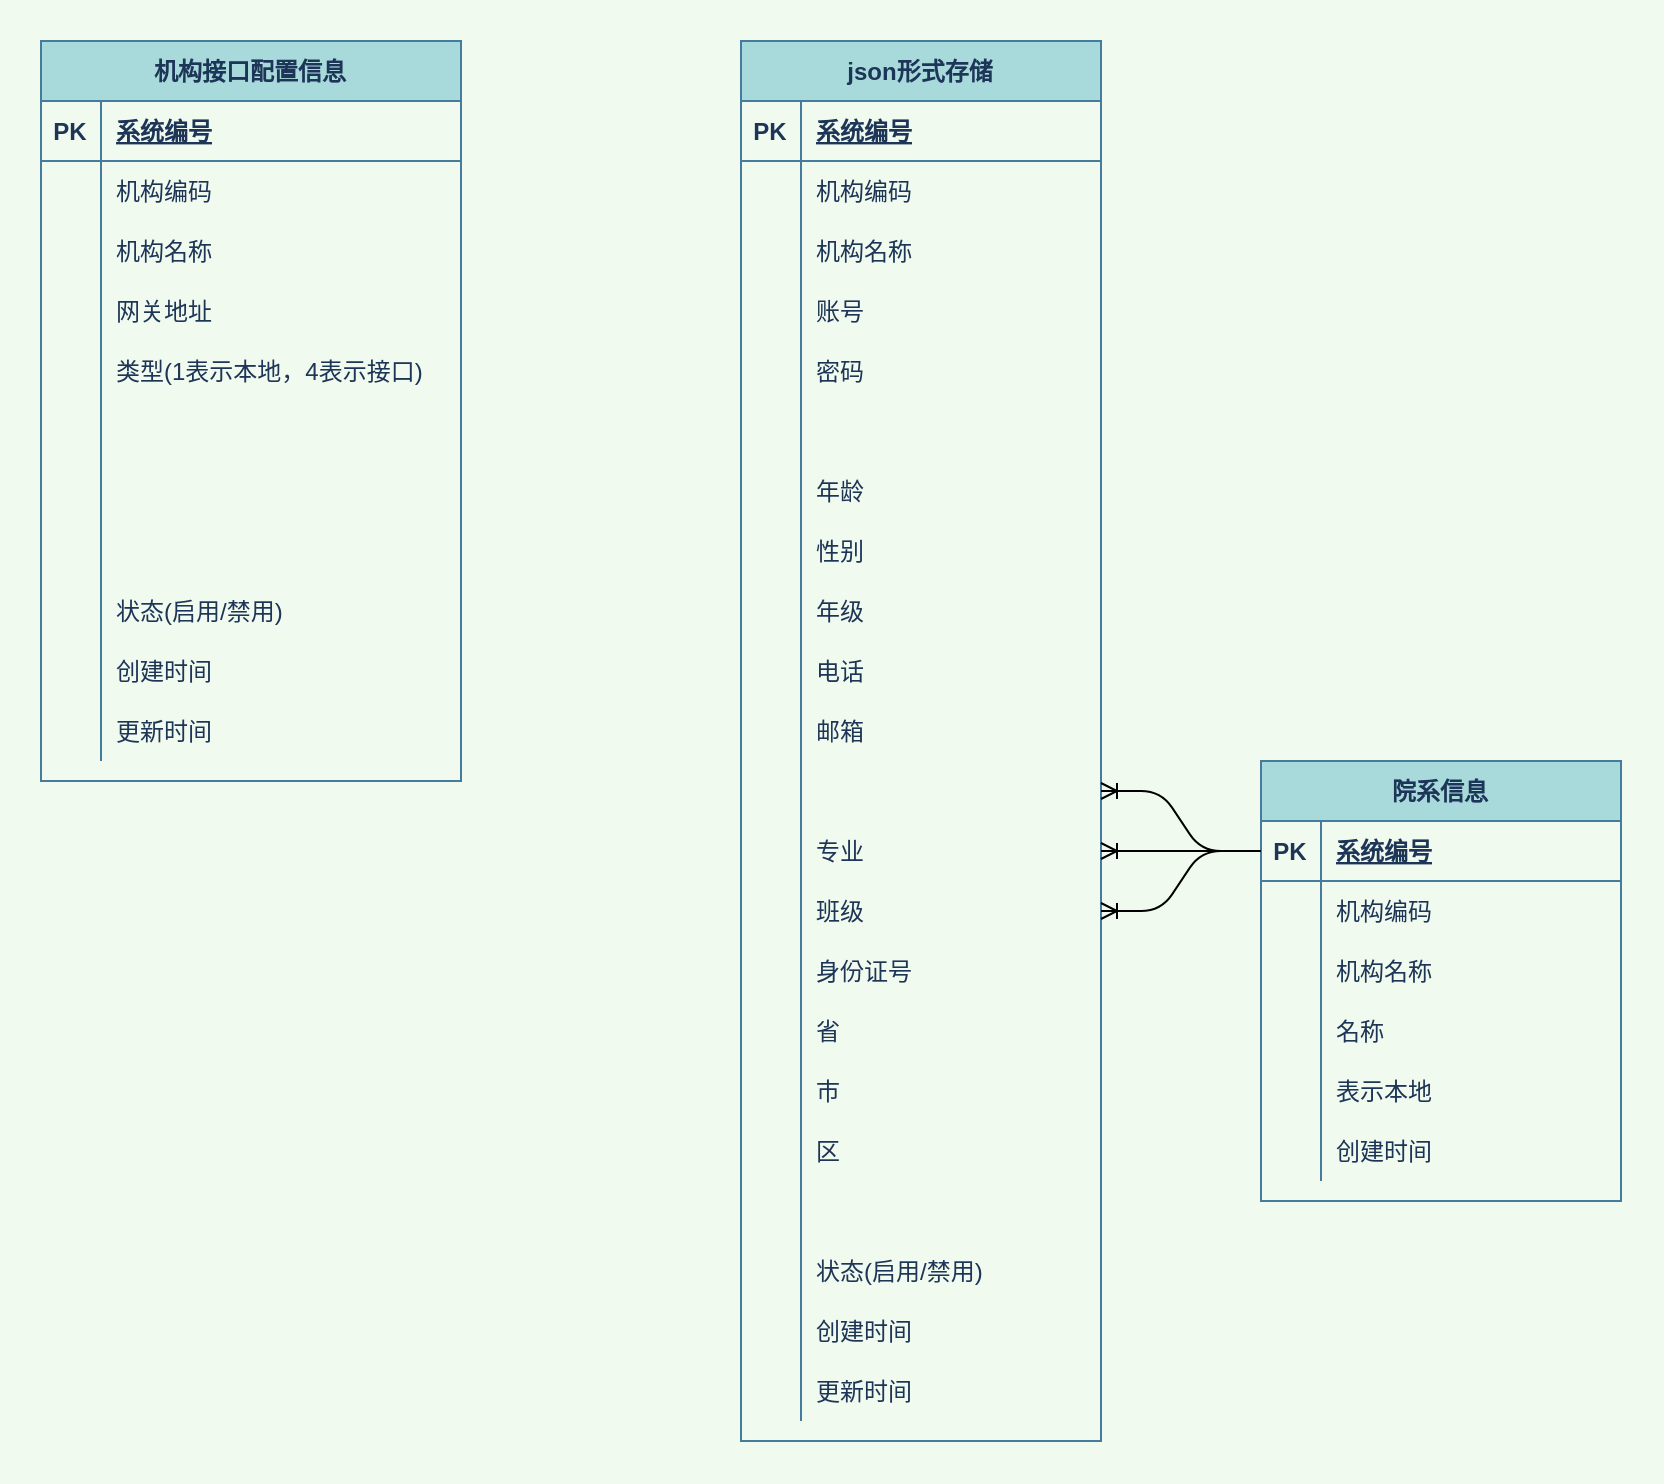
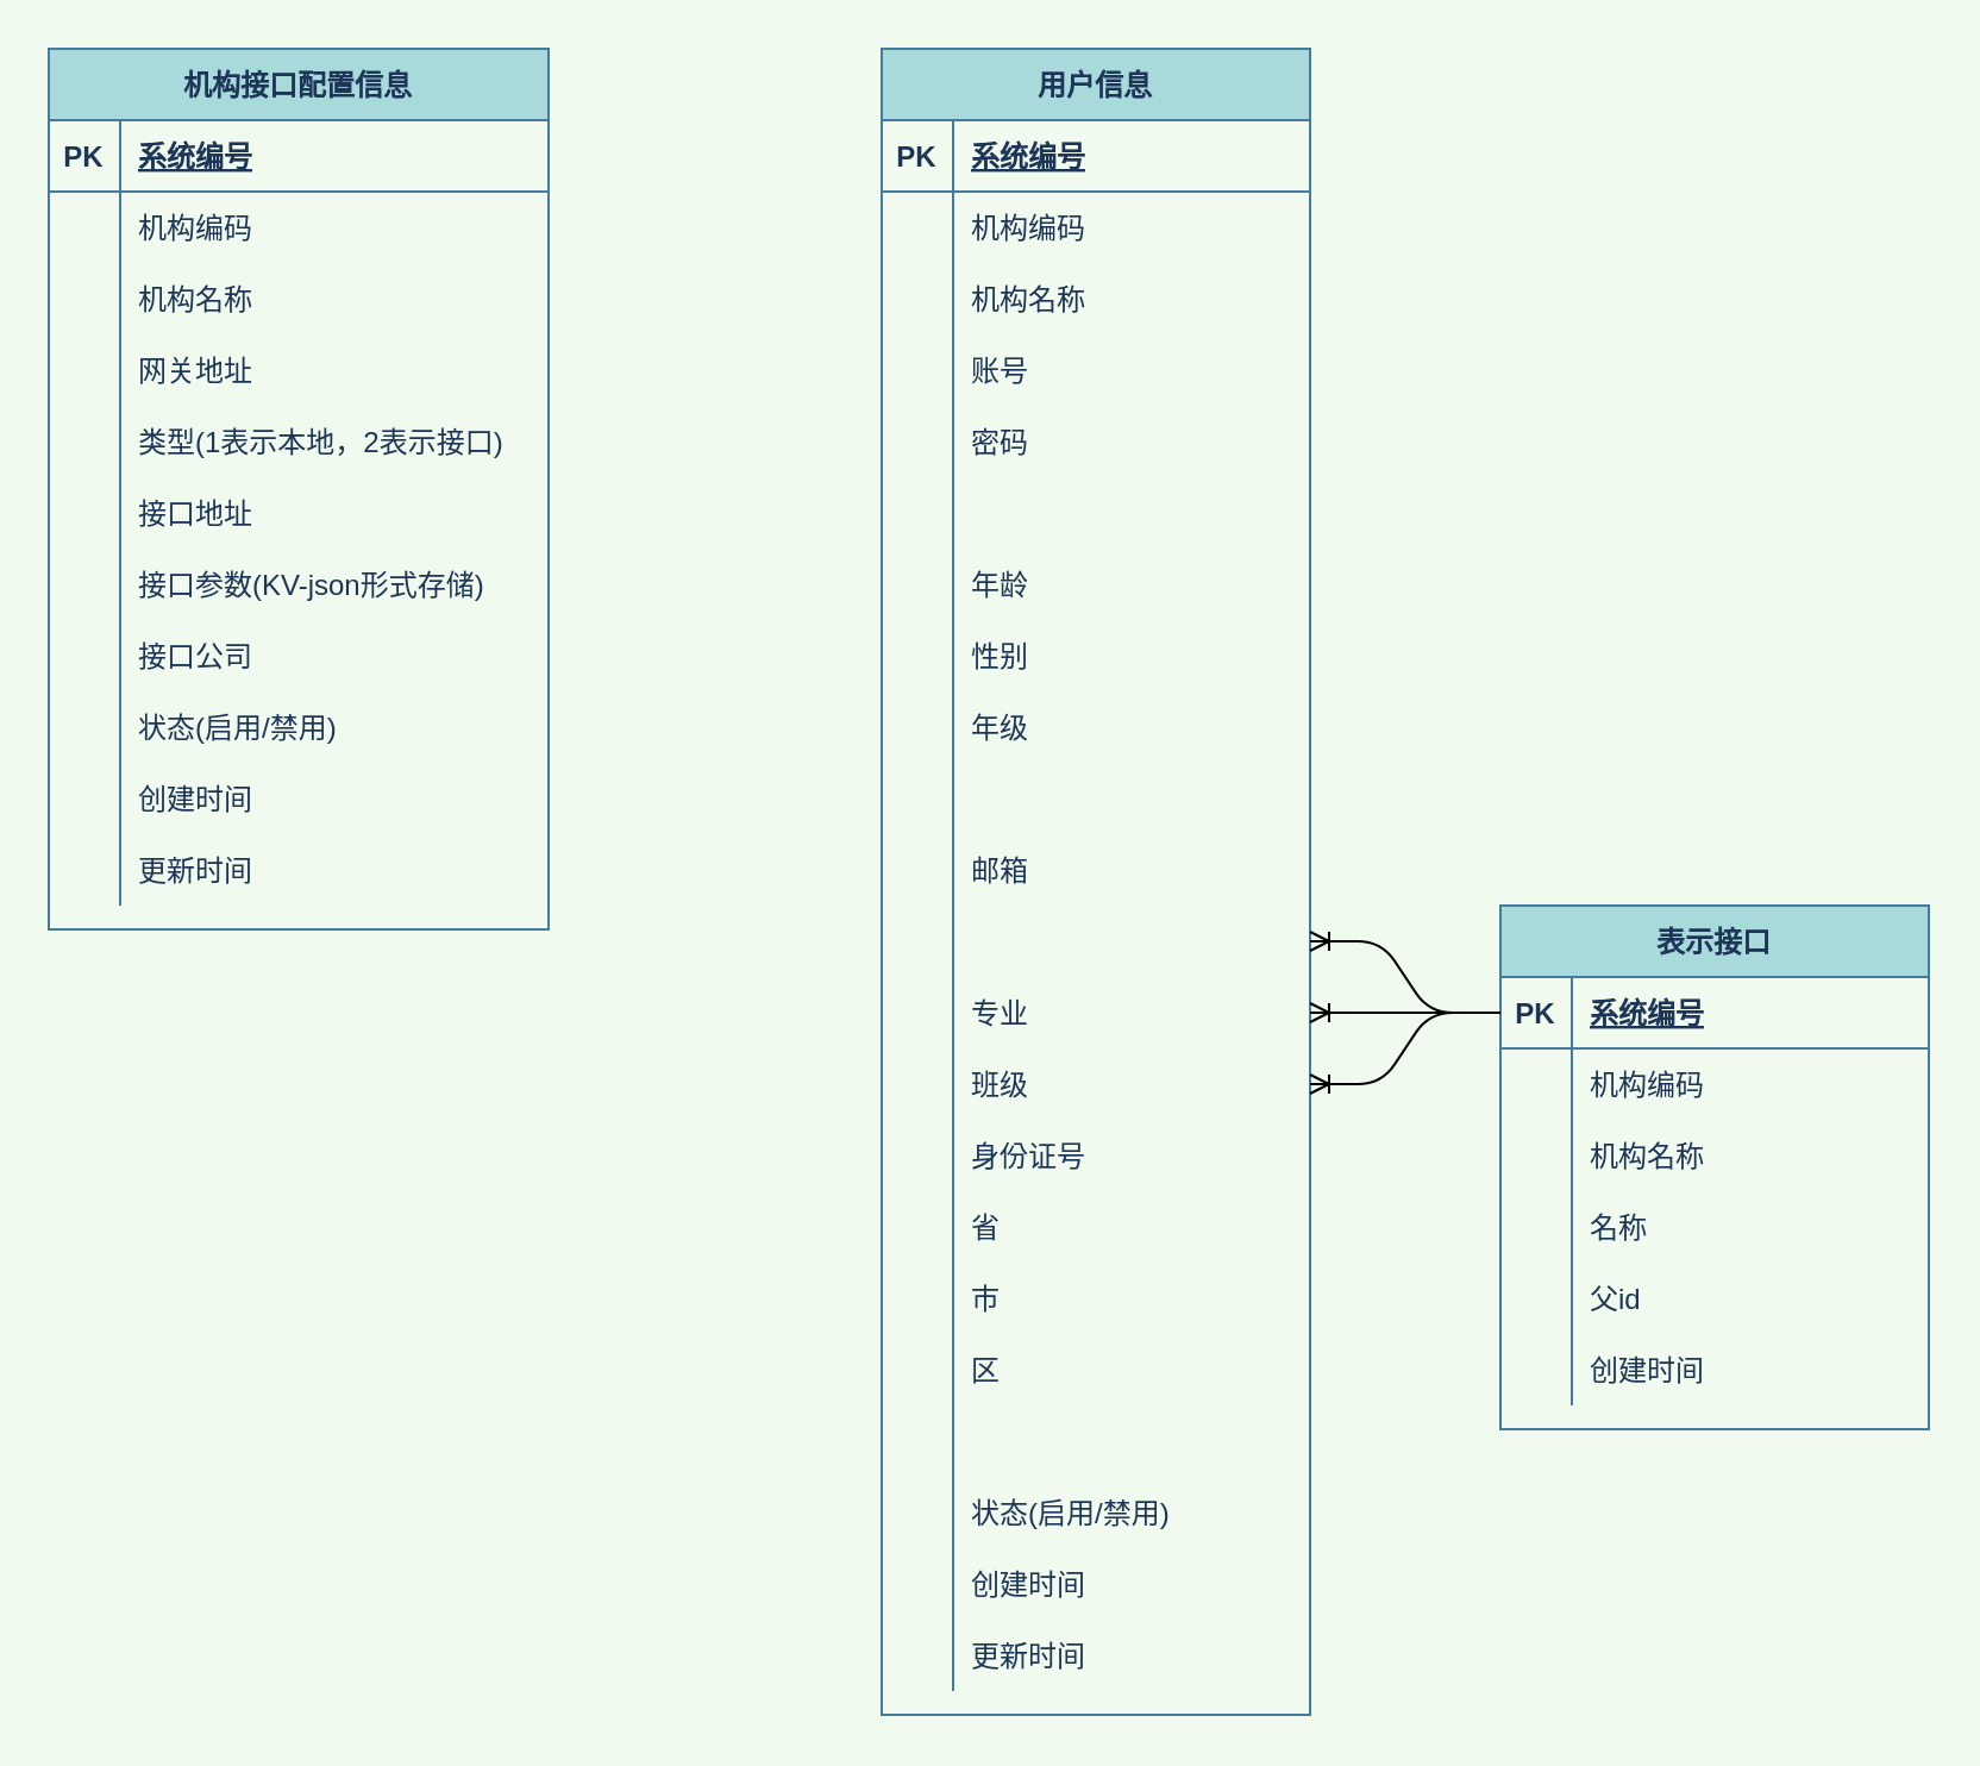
- <mxCell id="36" value="json形式存储" style="shape=table;startSize=30;container=1;collapsible=1;childLayout=tableLayout;fixedRows=1;rowLines=0;fontStyle=1;align=center;resizeLast=1;fillColor=#A8DADC;strokeColor=#457B9D;fontColor=#1D3557;" parent="1" vertex="1"><mxGeometry x="370" y="20" width="180" height="700" as="geometry" /></mxCell>
+ <mxCell id="36" value="用户信息" style="shape=table;startSize=30;container=1;collapsible=1;childLayout=tableLayout;fixedRows=1;rowLines=0;fontStyle=1;align=center;resizeLast=1;fillColor=#A8DADC;strokeColor=#457B9D;fontColor=#1D3557;" parent="1" vertex="1"><mxGeometry x="370" y="20" width="180" height="700" as="geometry" /></mxCell>
- <mxCell id="17" value="类型(1表示本地，4表示接口)" style="shape=partialRectangle;connectable=0;fillColor=none;top=0;left=0;bottom=0;right=0;align=left;spacingLeft=6;overflow=hidden;strokeColor=#457B9D;fontColor=#1D3557;" parent="15" vertex="1"><mxGeometry x="30" width="180" height="30" as="geometry" /></mxCell>
+ <mxCell id="17" value="类型(1表示本地，2表示接口)" style="shape=partialRectangle;connectable=0;fillColor=none;top=0;left=0;bottom=0;right=0;align=left;spacingLeft=6;overflow=hidden;strokeColor=#457B9D;fontColor=#1D3557;" parent="15" vertex="1"><mxGeometry x="30" width="180" height="30" as="geometry" /></mxCell>
+ <mxCell id="20" value="接口地址" style="shape=partialRectangle;connectable=0;fillColor=none;top=0;left=0;bottom=0;right=0;align=left;spacingLeft=6;overflow=hidden;strokeColor=#457B9D;fontColor=#1D3557;" parent="18" vertex="1"><mxGeometry x="30" width="180" height="30" as="geometry" /></mxCell>
+ <mxCell id="23" value="接口参数(KV-json形式存储)" style="shape=partialRectangle;connectable=0;fillColor=none;top=0;left=0;bottom=0;right=0;align=left;spacingLeft=6;overflow=hidden;strokeColor=#457B9D;fontColor=#1D3557;" parent="21" vertex="1"><mxGeometry x="30" width="180" height="30" as="geometry" /></mxCell>
+ <mxCell id="26" value="接口公司" style="shape=partialRectangle;connectable=0;fillColor=none;top=0;left=0;bottom=0;right=0;align=left;spacingLeft=6;overflow=hidden;strokeColor=#457B9D;fontColor=#1D3557;" parent="24" vertex="1"><mxGeometry x="30" width="180" height="30" as="geometry" /></mxCell>
- <mxCell id="65" value="电话" style="shape=partialRectangle;connectable=0;fillColor=none;top=0;left=0;bottom=0;right=0;align=left;spacingLeft=6;overflow=hidden;strokeColor=#457B9D;fontColor=#1D3557;" parent="63" vertex="1"><mxGeometry x="30" width="150" height="30" as="geometry" /></mxCell>
- <mxCell id="100" value="院系信息" style="shape=table;startSize=30;container=1;collapsible=1;childLayout=tableLayout;fixedRows=1;rowLines=0;fontStyle=1;align=center;resizeLast=1;fillColor=#A8DADC;strokeColor=#457B9D;fontColor=#1D3557;" parent="1" vertex="1"><mxGeometry x="630" y="380" width="180" height="220" as="geometry" /></mxCell>
+ <mxCell id="100" value="表示接口" style="shape=table;startSize=30;container=1;collapsible=1;childLayout=tableLayout;fixedRows=1;rowLines=0;fontStyle=1;align=center;resizeLast=1;fillColor=#A8DADC;strokeColor=#457B9D;fontColor=#1D3557;" parent="1" vertex="1"><mxGeometry x="630" y="380" width="180" height="220" as="geometry" /></mxCell>
- <mxCell id="115" value="表示本地" style="shape=partialRectangle;connectable=0;fillColor=none;top=0;left=0;bottom=0;right=0;align=left;spacingLeft=6;overflow=hidden;strokeColor=#457B9D;fontColor=#1D3557;" parent="113" vertex="1"><mxGeometry x="30" width="150" height="30" as="geometry" /></mxCell>
+ <mxCell id="115" value="父id" style="shape=partialRectangle;connectable=0;fillColor=none;top=0;left=0;bottom=0;right=0;align=left;spacingLeft=6;overflow=hidden;strokeColor=#457B9D;fontColor=#1D3557;" parent="113" vertex="1"><mxGeometry x="30" width="150" height="30" as="geometry" /></mxCell>
